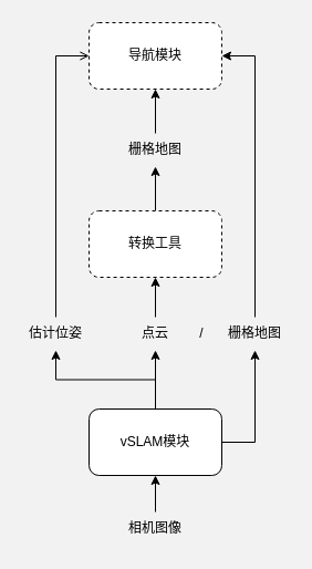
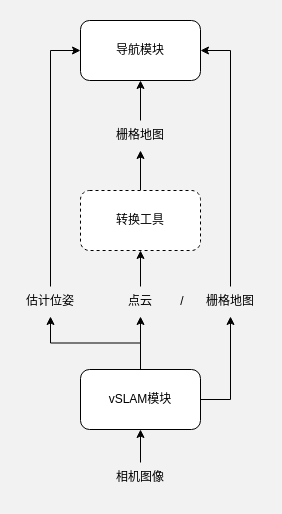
- <mxCell id="8" style="edgeStyle=orthogonalEdgeStyle;rounded=0;orthogonalLoop=1;jettySize=auto;html=1;entryX=0;entryY=0.5;entryDx=0;entryDy=0;endArrow=open;" edge="1" parent="1" source="9" target="12"><mxGeometry relative="1" as="geometry" /></mxCell>
+ <mxCell id="8" style="edgeStyle=orthogonalEdgeStyle;rounded=0;orthogonalLoop=1;jettySize=auto;html=1;entryX=0;entryY=0.5;entryDx=0;entryDy=0;" edge="1" parent="1" source="9" target="12"><mxGeometry relative="1" as="geometry" /></mxCell>
- <mxCell id="12" value="导航模块" style="rounded=1;whiteSpace=wrap;html=1;dashed=1;" vertex="1" parent="1"><mxGeometry x="80" y="20" width="120" height="60" as="geometry" /></mxCell>
+ <mxCell id="12" value="导航模块" style="rounded=1;whiteSpace=wrap;html=1;" vertex="1" parent="1"><mxGeometry x="80" y="20" width="120" height="60" as="geometry" /></mxCell>
